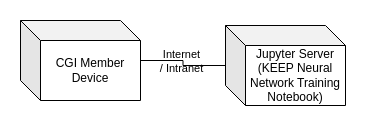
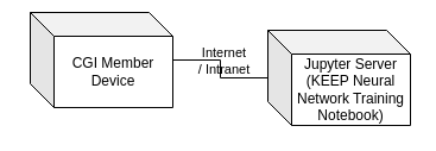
- <mxCell id="4" value="CGI Member Device" style="shape=cube;whiteSpace=wrap;html=1;boundedLbl=1;backgroundOutline=1;darkOpacity=0.05;darkOpacity2=0.1;" parent="1" vertex="1"><mxGeometry x="20" y="20" width="120" height="80" as="geometry" /></mxCell>
+ <mxCell id="4" value="CGI Member Device" style="shape=cube;whiteSpace=wrap;html=1;boundedLbl=1;backgroundOutline=1;darkOpacity=0.05;darkOpacity2=0.1;" parent="1" vertex="1"><mxGeometry x="25" y="10" width="120" height="80" as="geometry" /></mxCell>
